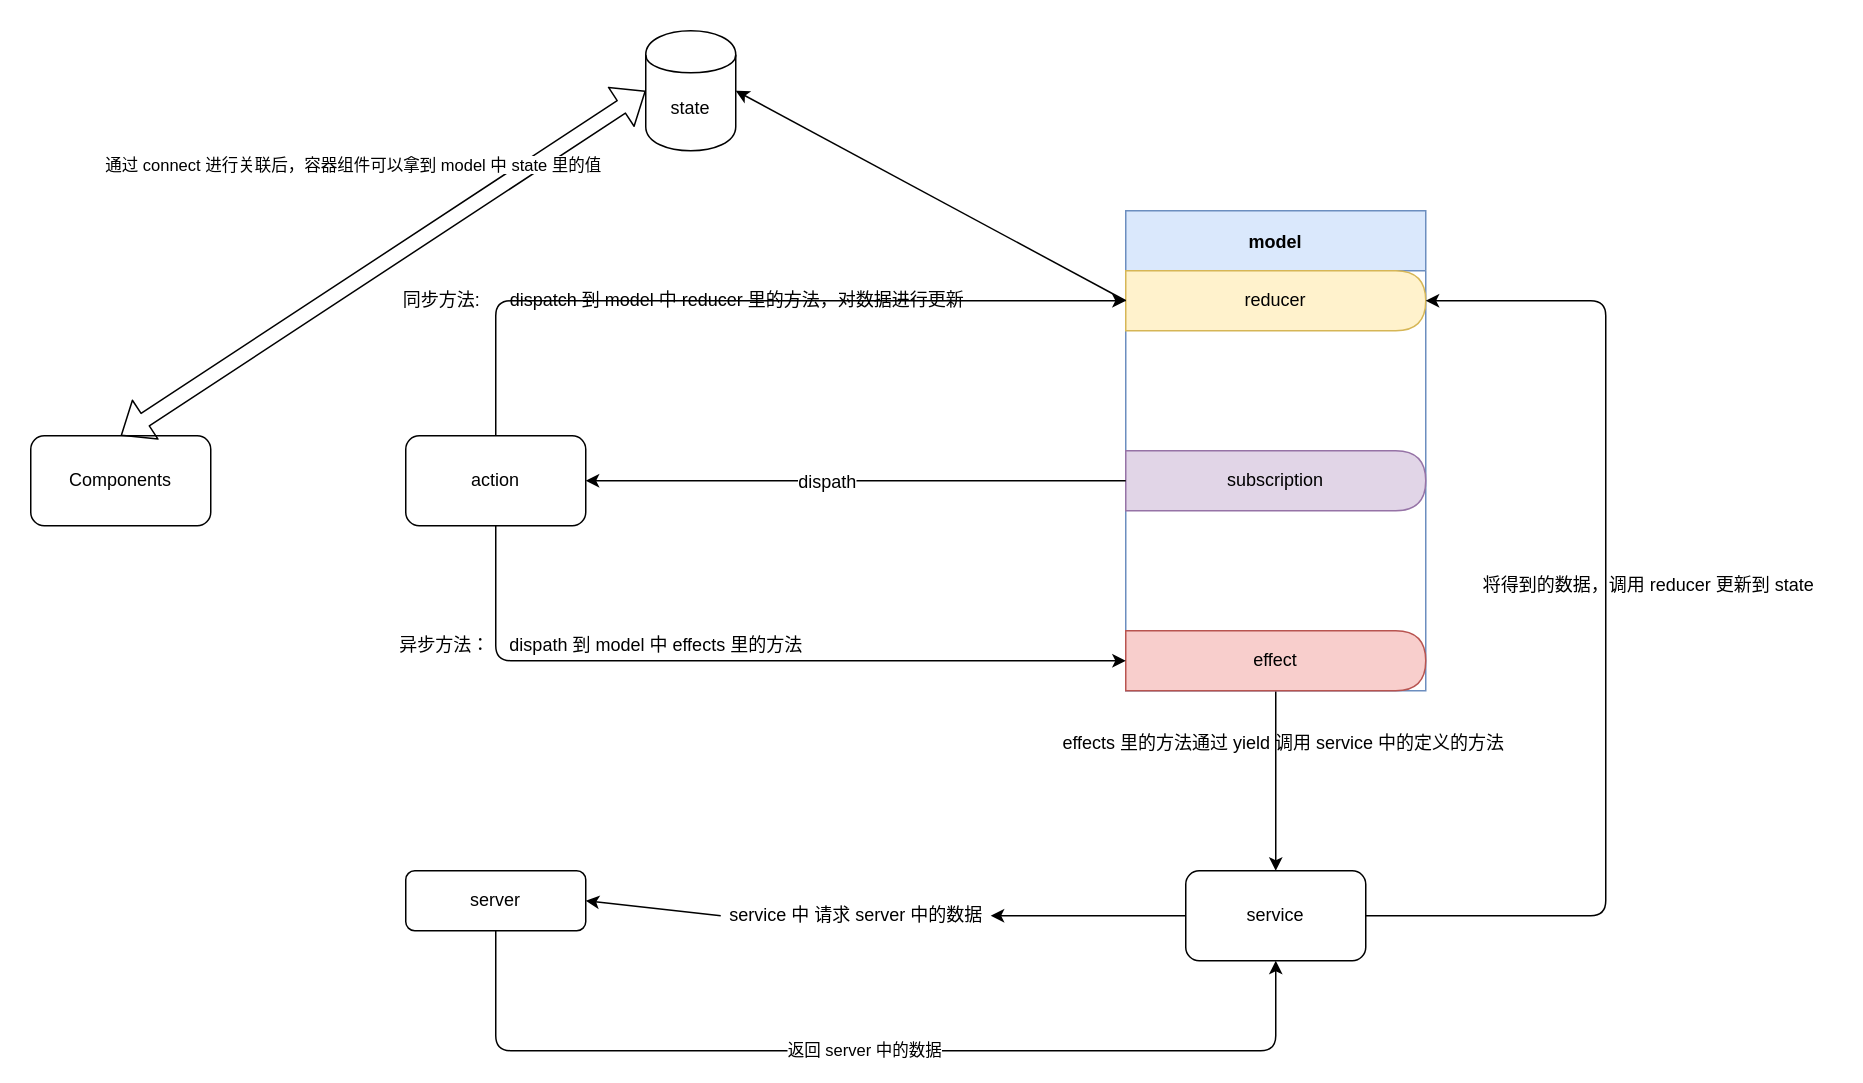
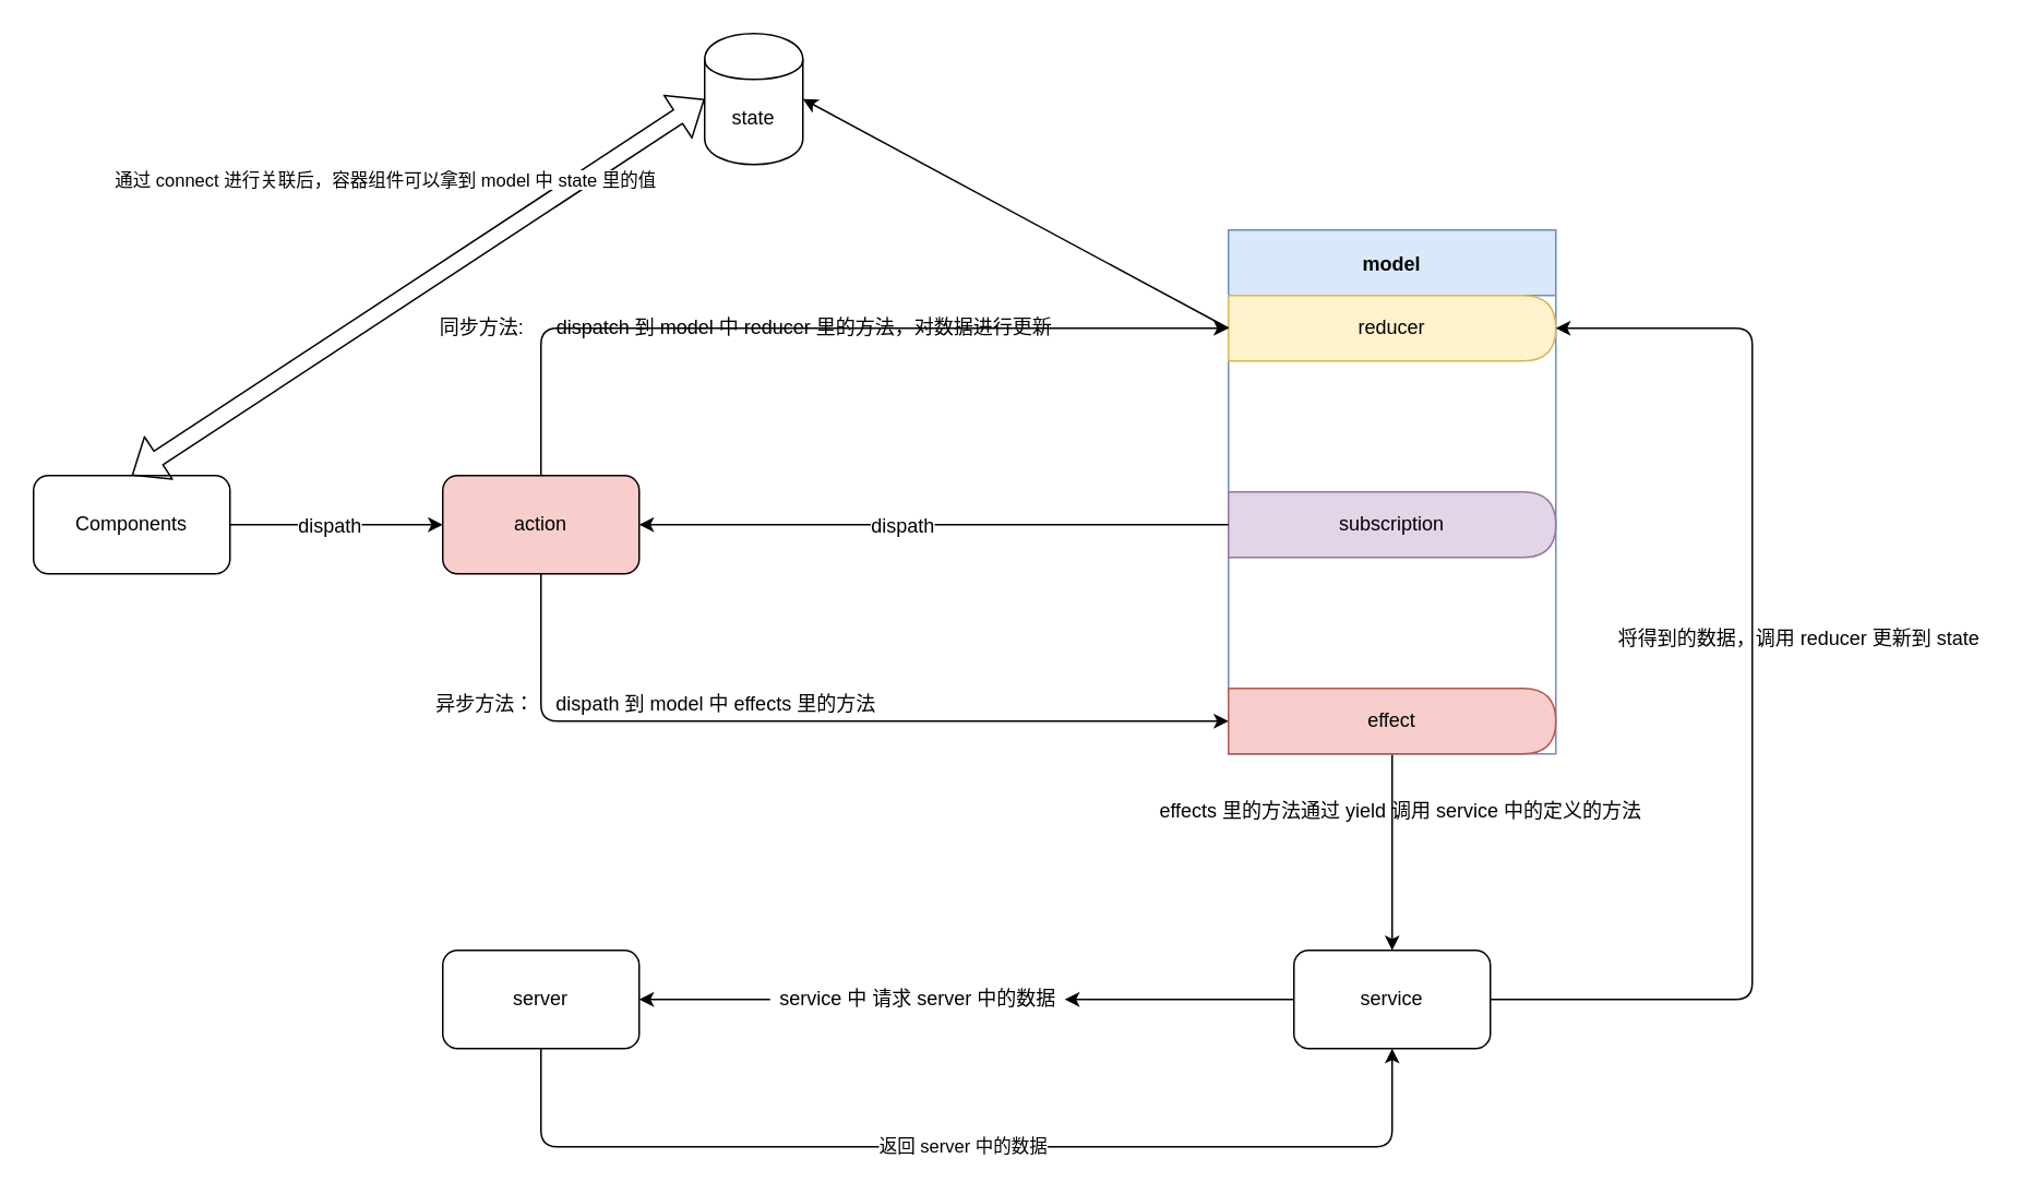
+ <mxCell id="17" value="" style="endArrow=classic;html=1;fontSize=12;entryX=0;entryY=0.5;entryDx=0;entryDy=0;exitX=1;exitY=0.5;exitDx=0;exitDy=0;" parent="1" source="2" target="4" edge="1"><mxGeometry width="50" height="50" relative="1" as="geometry"><mxPoint x="170" y="390" as="sourcePoint" /><mxPoint x="220" y="340" as="targetPoint" /></mxGeometry></mxCell>
+ <mxCell id="18" value="dispath" style="edgeLabel;html=1;align=center;verticalAlign=middle;resizable=0;points=[];fontSize=12;" parent="17" vertex="1" connectable="0"><mxGeometry x="-0.294" y="-1" relative="1" as="geometry"><mxPoint x="14" y="-1" as="offset" /></mxGeometry></mxCell>
- <mxCell id="4" value="action" style="rounded=1;whiteSpace=wrap;html=1;fontSize=12;" parent="1" vertex="1"><mxGeometry x="270" y="290" width="120" height="60" as="geometry" /></mxCell>
+ <mxCell id="4" value="action" style="rounded=1;whiteSpace=wrap;html=1;fontSize=12;fillColor=#f8cecc;" parent="1" vertex="1"><mxGeometry x="270" y="290" width="120" height="60" as="geometry" /></mxCell>
- <mxCell id="6" value="server" style="rounded=1;whiteSpace=wrap;html=1;" parent="1" vertex="1"><mxGeometry x="270" y="580" width="120" height="40" as="geometry" /></mxCell>
+ <mxCell id="6" value="server" style="rounded=1;whiteSpace=wrap;html=1;" parent="1" vertex="1"><mxGeometry x="270" y="580" width="120" height="60" as="geometry" /></mxCell>
- <mxCell id="9" value="service 中 请求 server 中的数据" style="text;html=1;align=center;verticalAlign=middle;resizable=0;points=[];autosize=1;fontSize=12;" parent="1" vertex="1"><mxGeometry x="480" y="600" width="180" height="20" as="geometry" /></mxCell>
+ <mxCell id="9" value="service 中 请求 server 中的数据" style="text;html=1;align=center;verticalAlign=middle;resizable=0;points=[];autosize=1;fontSize=12;" parent="1" vertex="1"><mxGeometry x="470" y="600" width="180" height="20" as="geometry" /></mxCell>
